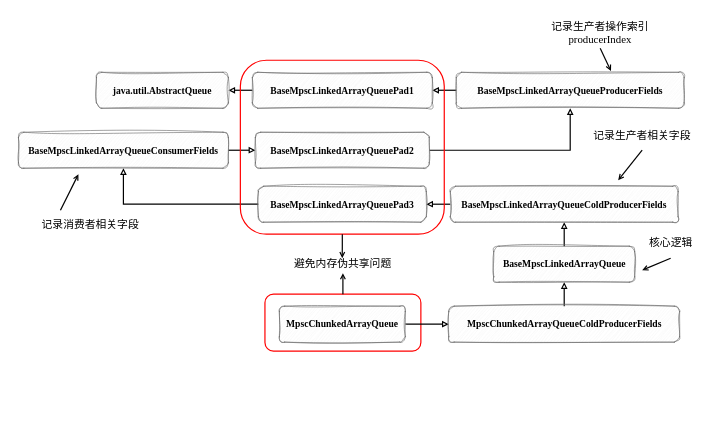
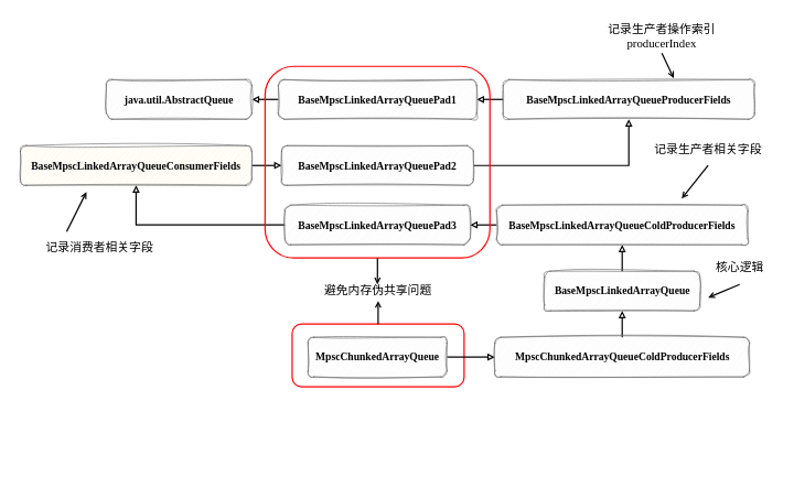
- <mxCell id="15" value="&lt;div style=&quot;color: rgb(8, 8, 8);&quot;&gt;&lt;div&gt;&lt;div&gt;&lt;div&gt;&lt;div&gt;&lt;div&gt;&lt;div&gt;&lt;div&gt;&lt;div&gt;&lt;span style=&quot;color:#000000;&quot;&gt;BaseMpscLinkedArrayQueueConsumerFields&lt;/span&gt;&lt;/div&gt;&lt;/div&gt;&lt;/div&gt;&lt;/div&gt;&lt;/div&gt;&lt;/div&gt;&lt;/div&gt;&lt;/div&gt;&lt;/div&gt;" style="rounded=1;whiteSpace=wrap;html=1;fillColor=#f5f5f5;strokeColor=#666666;sketch=1;curveFitting=1;jiggle=2;fontColor=#333333;labelBackgroundColor=none;fontFamily=Comic Sans MS;fontSize=16;fontStyle=1" vertex="1" parent="1"><mxGeometry x="30" y="220" width="350" height="60" as="geometry" /></mxCell>
+ <mxCell id="15" value="&lt;div style=&quot;color: rgb(8, 8, 8);&quot;&gt;&lt;div&gt;&lt;div&gt;&lt;div&gt;&lt;div&gt;&lt;div&gt;&lt;div&gt;&lt;div&gt;&lt;div&gt;&lt;span style=&quot;color:#000000;&quot;&gt;BaseMpscLinkedArrayQueueConsumerFields&lt;/span&gt;&lt;/div&gt;&lt;/div&gt;&lt;/div&gt;&lt;/div&gt;&lt;/div&gt;&lt;/div&gt;&lt;/div&gt;&lt;/div&gt;&lt;/div&gt;" style="rounded=1;whiteSpace=wrap;html=1;fillColor=#fff2cc;strokeColor=#666666;sketch=1;curveFitting=1;jiggle=2;fontColor=#333333;labelBackgroundColor=none;fontFamily=Comic Sans MS;fontSize=16;fontStyle=1;" vertex="1" parent="1"><mxGeometry x="30" y="220" width="350" height="60" as="geometry" /></mxCell>
